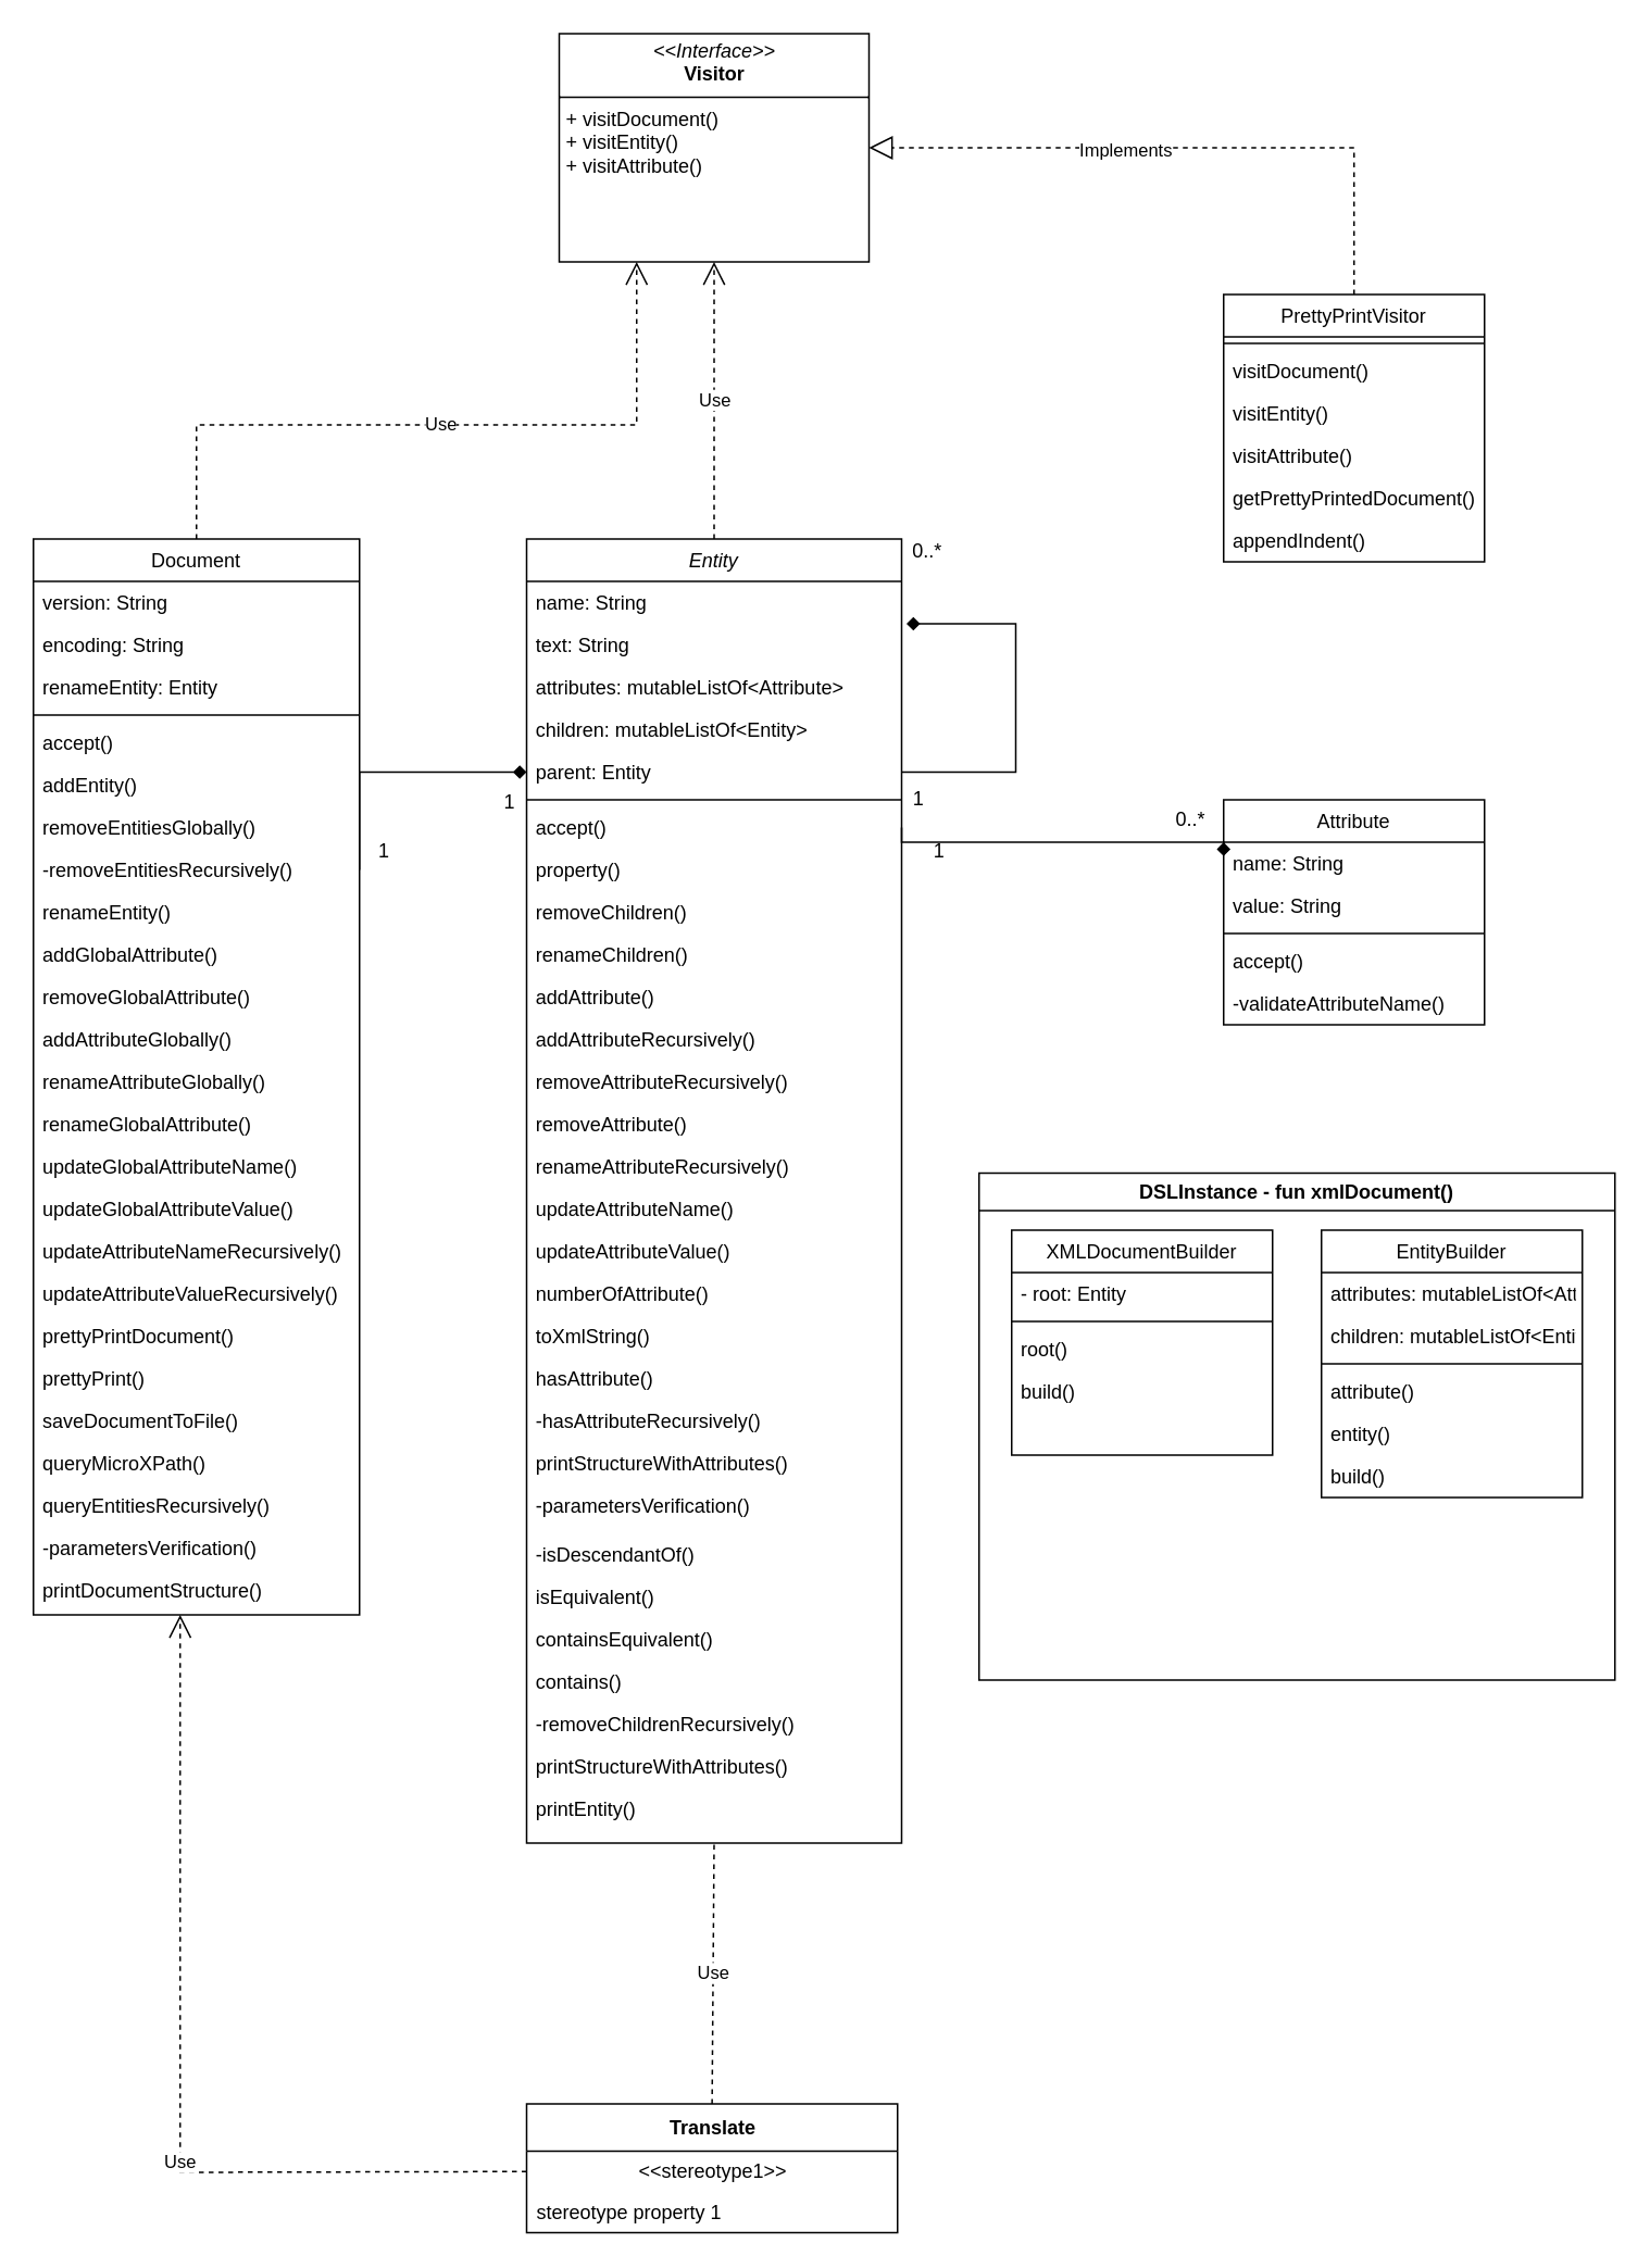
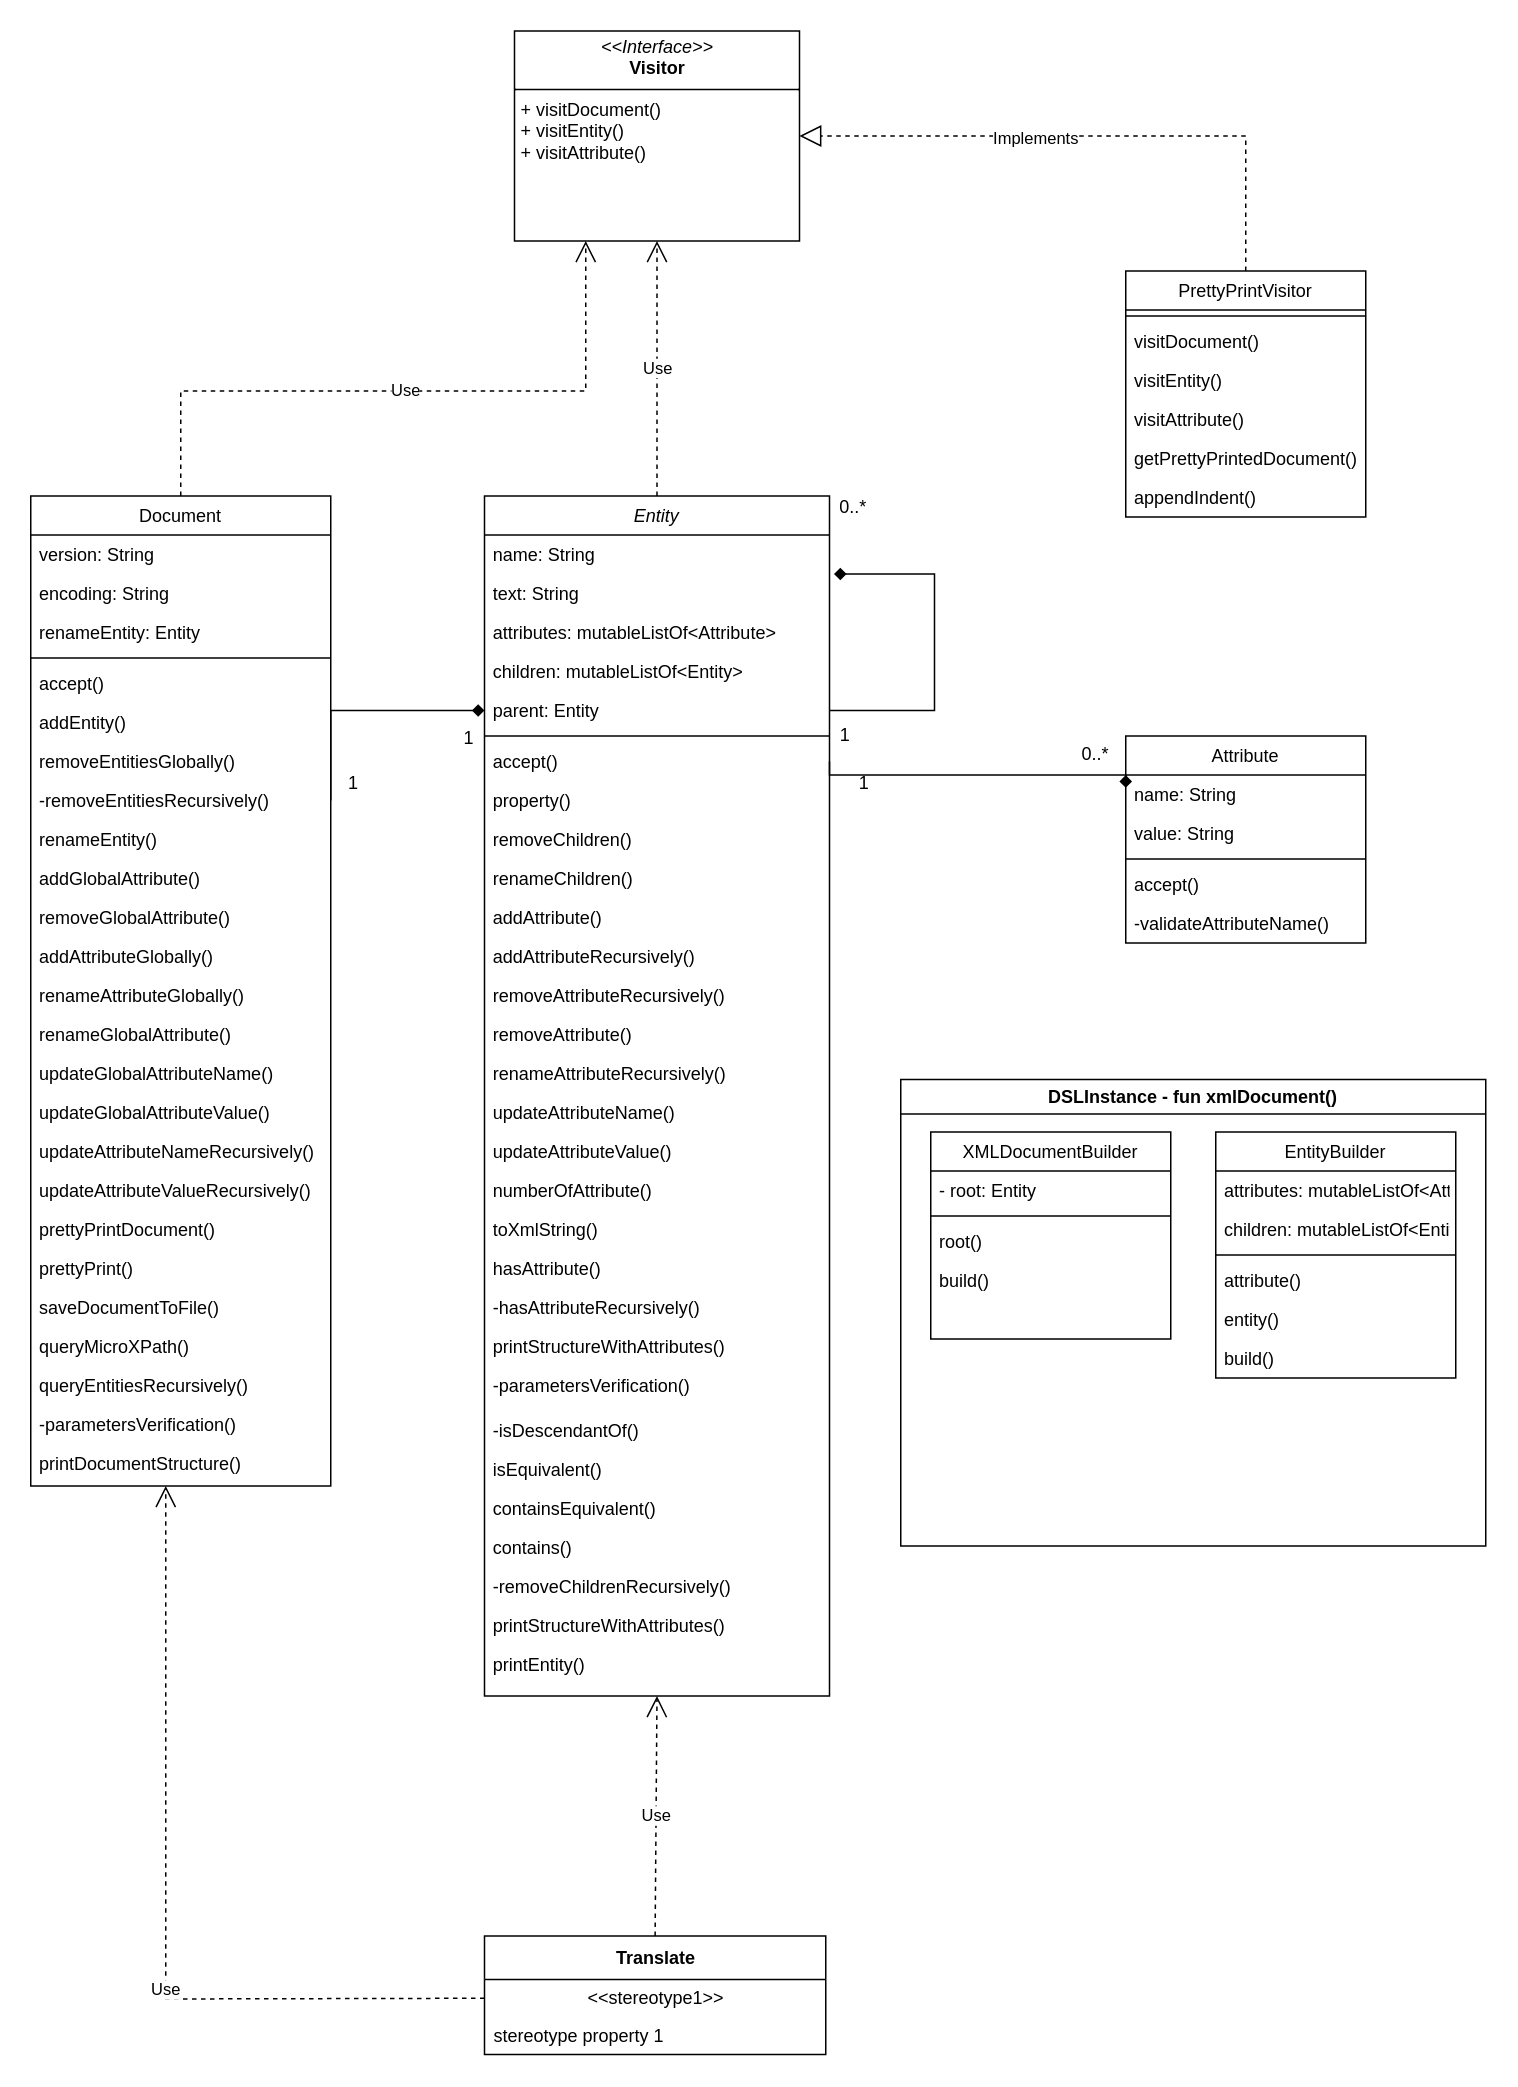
- <mxCell id="79" value="Use" style="endArrow=none;endSize=12;dashed=1;html=1;rounded=0;exitX=0.5;exitY=0;exitDx=0;exitDy=0;entryX=0.5;entryY=1;entryDx=0;entryDy=0;" parent="1" source="76" target="2" edge="1"><mxGeometry width="160" relative="1" as="geometry"><mxPoint x="640" y="980" as="sourcePoint" /><mxPoint x="440" y="1220" as="targetPoint" /></mxGeometry></mxCell>
+ <mxCell id="79" value="Use" style="endArrow=open;endSize=12;dashed=1;html=1;rounded=0;exitX=0.5;exitY=0;exitDx=0;exitDy=0;entryX=0.5;entryY=1;entryDx=0;entryDy=0;" parent="1" source="76" target="2" edge="1"><mxGeometry width="160" relative="1" as="geometry"><mxPoint x="640" y="980" as="sourcePoint" /><mxPoint x="440" y="1220" as="targetPoint" /></mxGeometry></mxCell>
